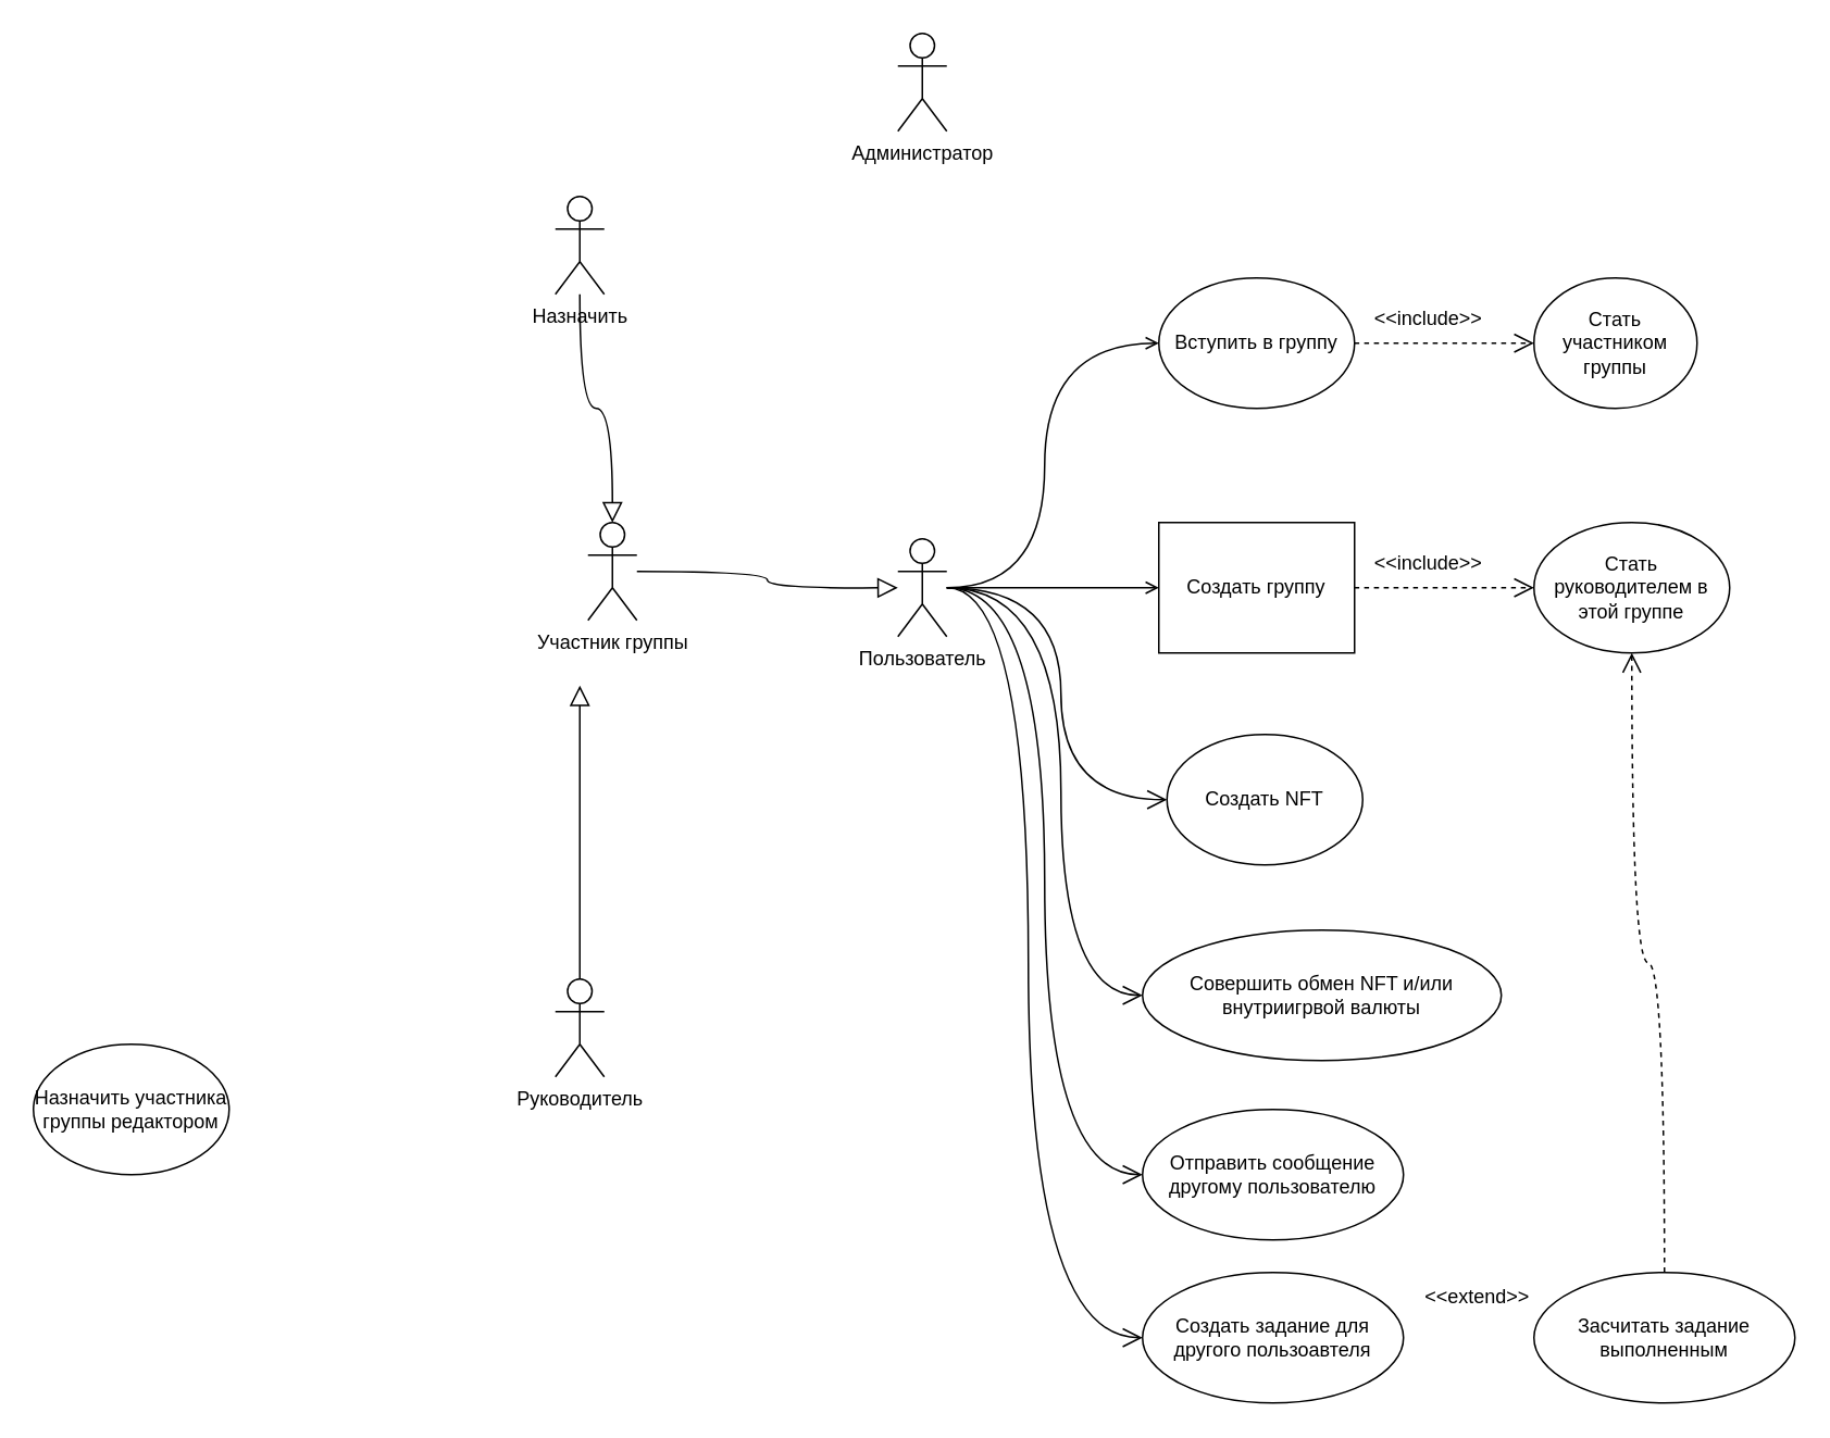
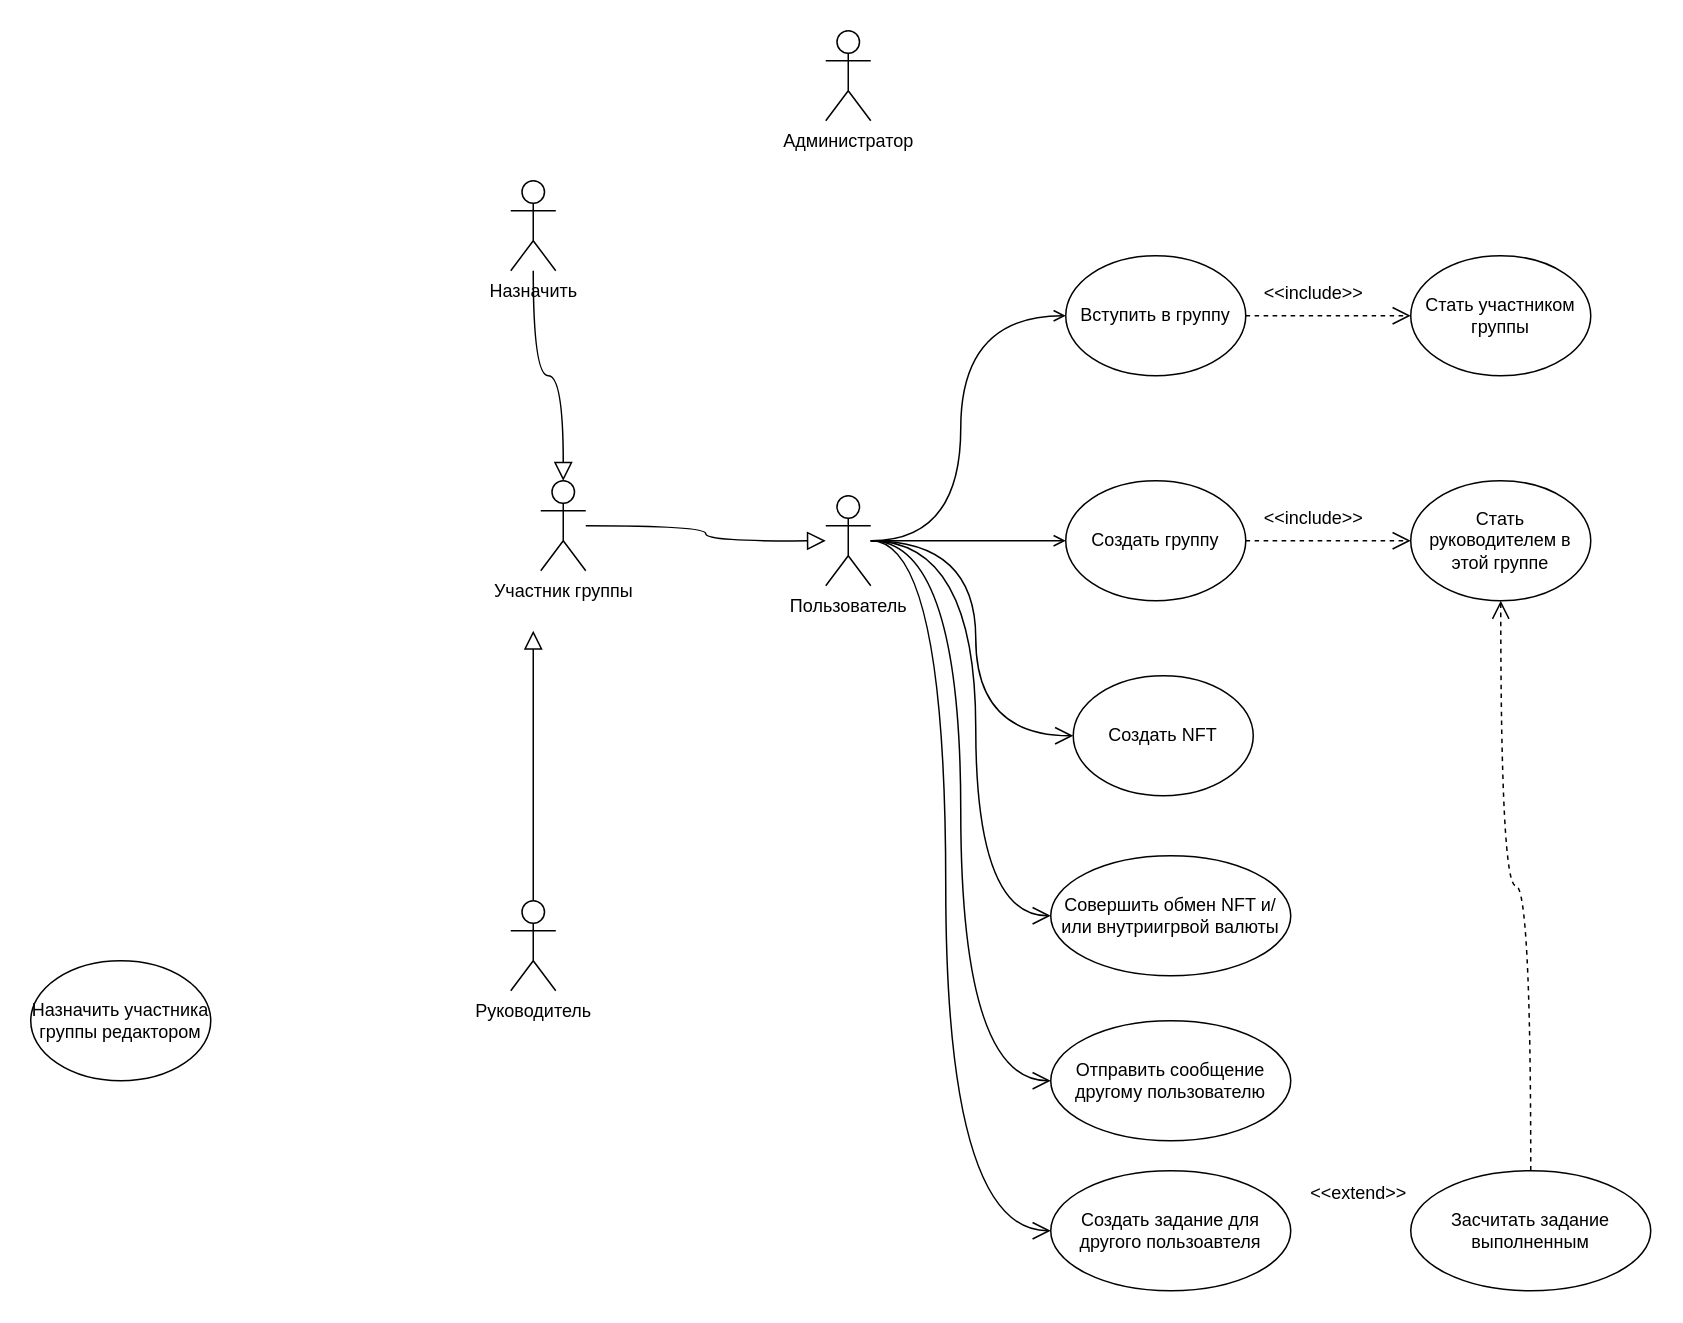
- <mxCell id="20" value="Стать участником группы" style="ellipse;whiteSpace=wrap;html=1;" vertex="1" parent="1"><mxGeometry x="940" y="170" width="100" height="80" as="geometry" /></mxCell>
+ <mxCell id="20" value="Стать участником группы" style="ellipse;whiteSpace=wrap;html=1;" vertex="1" parent="1"><mxGeometry x="940" y="170" width="120" height="80" as="geometry" /></mxCell>
- <mxCell id="15" value="Создать группу" style="whiteSpace=wrap;html=1;rounded=0;" vertex="1" parent="1"><mxGeometry x="710" y="320" width="120" height="80" as="geometry" /></mxCell>
+ <mxCell id="15" value="Создать группу" style="ellipse;whiteSpace=wrap;html=1;" vertex="1" parent="1"><mxGeometry x="710" y="320" width="120" height="80" as="geometry" /></mxCell>
- <mxCell id="23" value="Совершить обмен NFT и/или внутриигрвой валюты" style="ellipse;whiteSpace=wrap;html=1;" vertex="1" parent="1"><mxGeometry x="700" y="570" width="220" height="80" as="geometry" /></mxCell>
+ <mxCell id="23" value="Совершить обмен NFT и/или внутриигрвой валюты" style="ellipse;whiteSpace=wrap;html=1;" vertex="1" parent="1"><mxGeometry x="700" y="570" width="160" height="80" as="geometry" /></mxCell>
